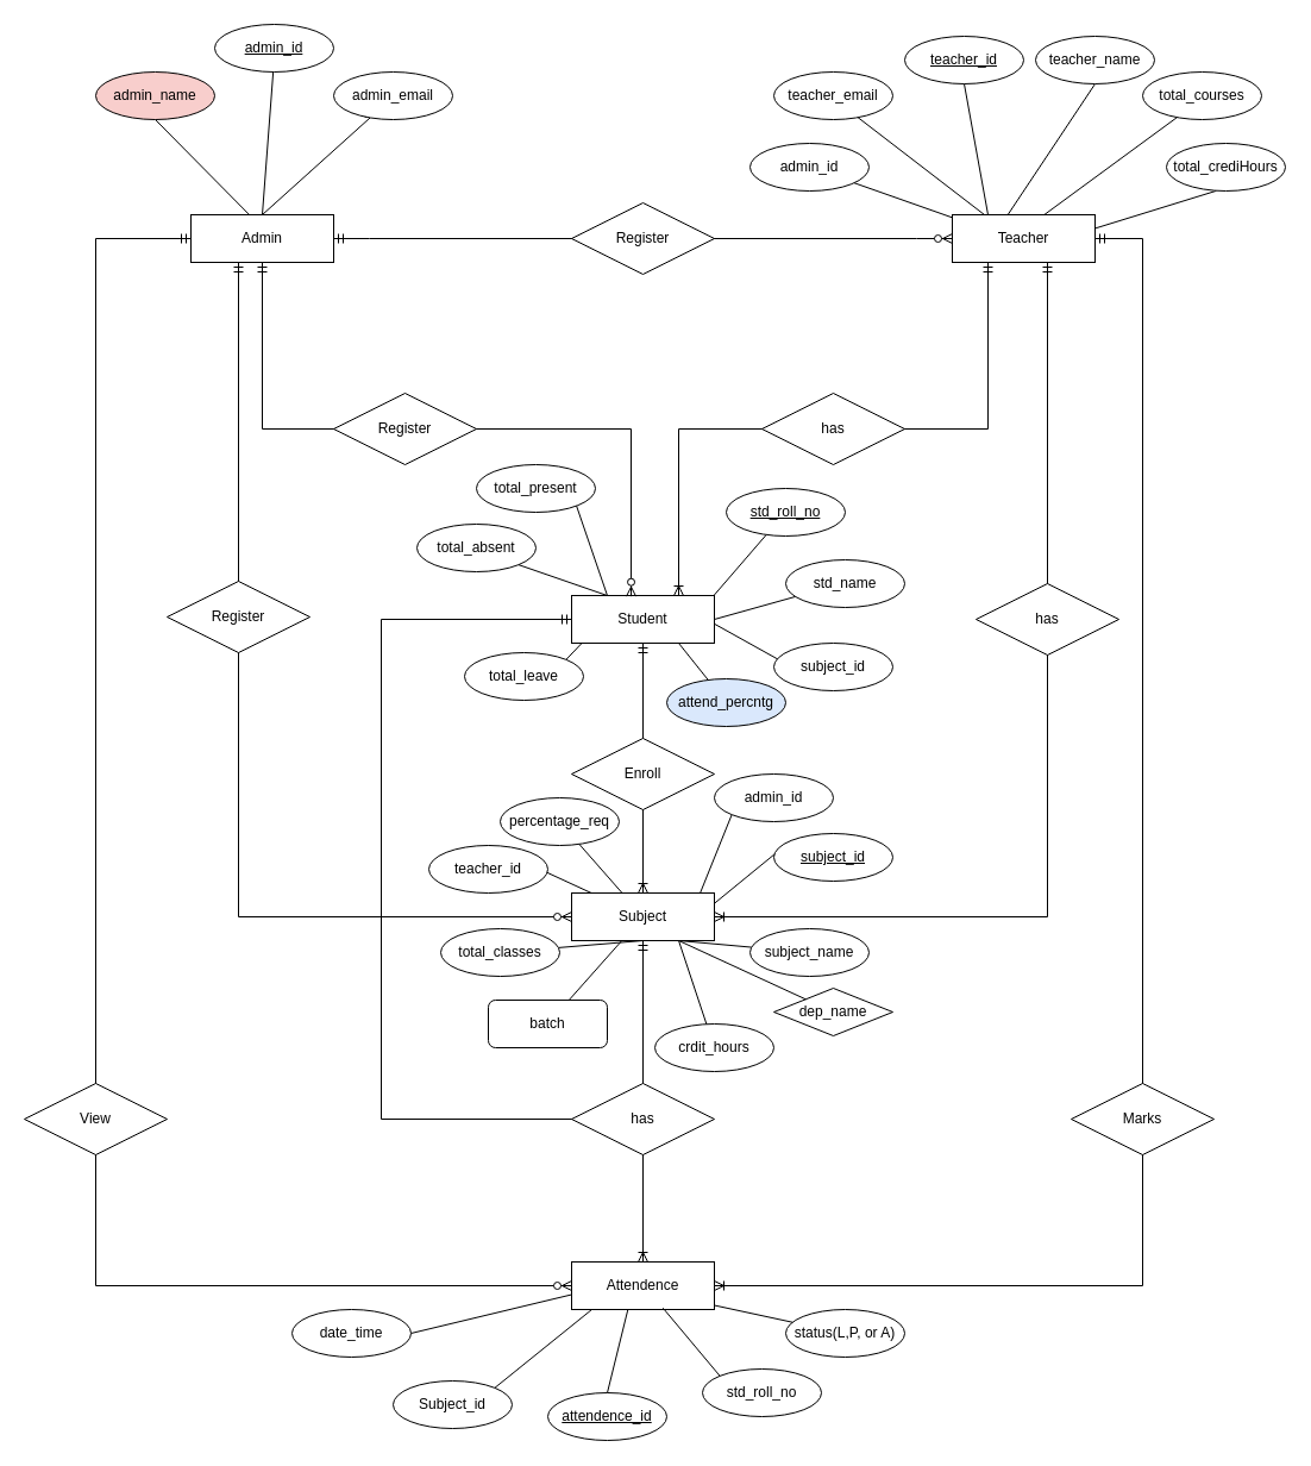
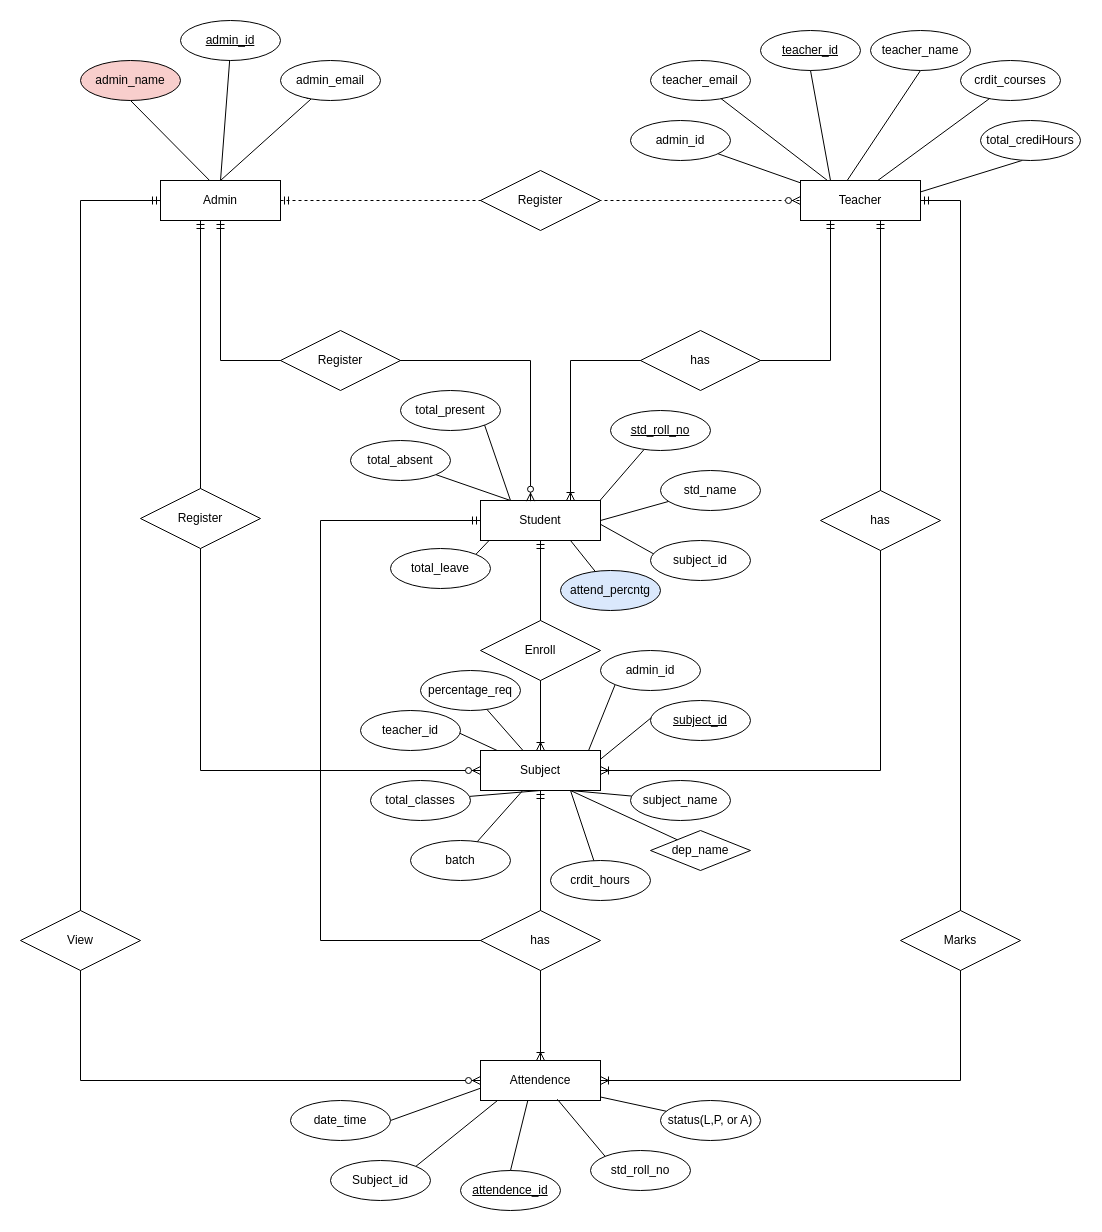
- <mxCell id="61" value="total_courses" style="ellipse;whiteSpace=wrap;html=1;align=center;" parent="1" vertex="1"><mxGeometry x="960" y="60" width="100" height="40" as="geometry" /></mxCell>
+ <mxCell id="61" value="crdit_courses" style="ellipse;whiteSpace=wrap;html=1;align=center;" parent="1" vertex="1"><mxGeometry x="960" y="60" width="100" height="40" as="geometry" /></mxCell>
- <mxCell id="24" value="" style="edgeStyle=entityRelationEdgeStyle;fontSize=12;html=1;endArrow=ERzeroToMany;startArrow=ERmandOne;rounded=0;exitX=1;exitY=0.5;exitDx=0;exitDy=0;" parent="1" source="19" target="20" edge="1"><mxGeometry width="100" height="100" relative="1" as="geometry"><mxPoint x="320" y="200" as="sourcePoint" /><mxPoint x="800" y="200" as="targetPoint" /></mxGeometry></mxCell>
+ <mxCell id="24" value="" style="edgeStyle=entityRelationEdgeStyle;fontSize=12;html=1;endArrow=ERzeroToMany;startArrow=ERmandOne;rounded=0;exitX=1;exitY=0.5;exitDx=0;exitDy=0;dashed=1;" parent="1" source="19" target="20" edge="1"><mxGeometry width="100" height="100" relative="1" as="geometry"><mxPoint x="320" y="200" as="sourcePoint" /><mxPoint x="800" y="200" as="targetPoint" /></mxGeometry></mxCell>
- <mxCell id="67" value="batch" style="whiteSpace=wrap;html=1;align=center;rounded=1;" parent="1" vertex="1"><mxGeometry x="410" y="840" width="100" height="40" as="geometry" /></mxCell>
+ <mxCell id="67" value="batch" style="ellipse;whiteSpace=wrap;html=1;align=center;" parent="1" vertex="1"><mxGeometry x="410" y="840" width="100" height="40" as="geometry" /></mxCell>
- <mxCell id="48" value="date_time" style="ellipse;whiteSpace=wrap;html=1;align=center;" parent="1" vertex="1"><mxGeometry x="245" y="1100" width="100" height="40" as="geometry" /></mxCell>
+ <mxCell id="48" value="date_time" style="ellipse;whiteSpace=wrap;html=1;align=center;" parent="1" vertex="1"><mxGeometry x="290" y="1100" width="100" height="40" as="geometry" /></mxCell>
